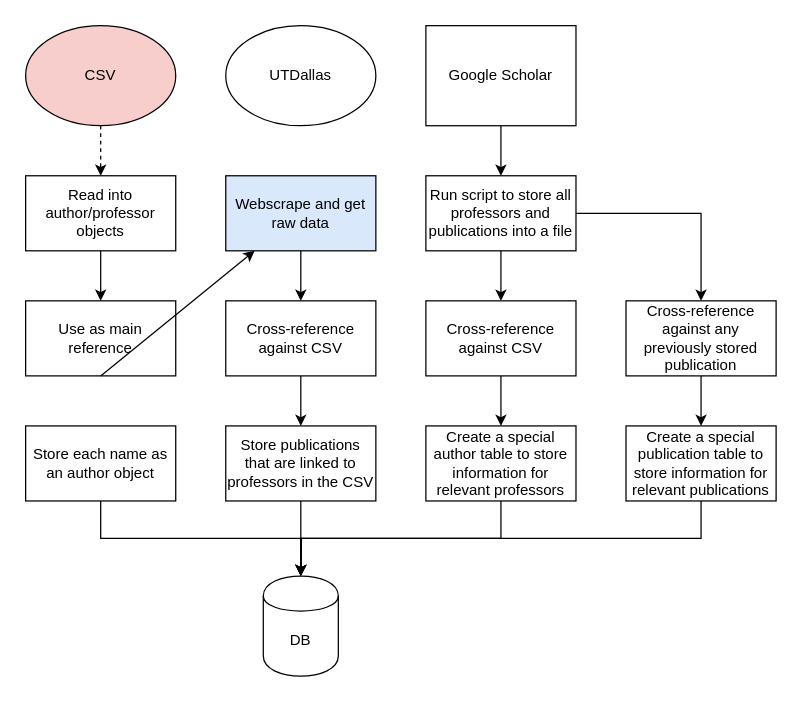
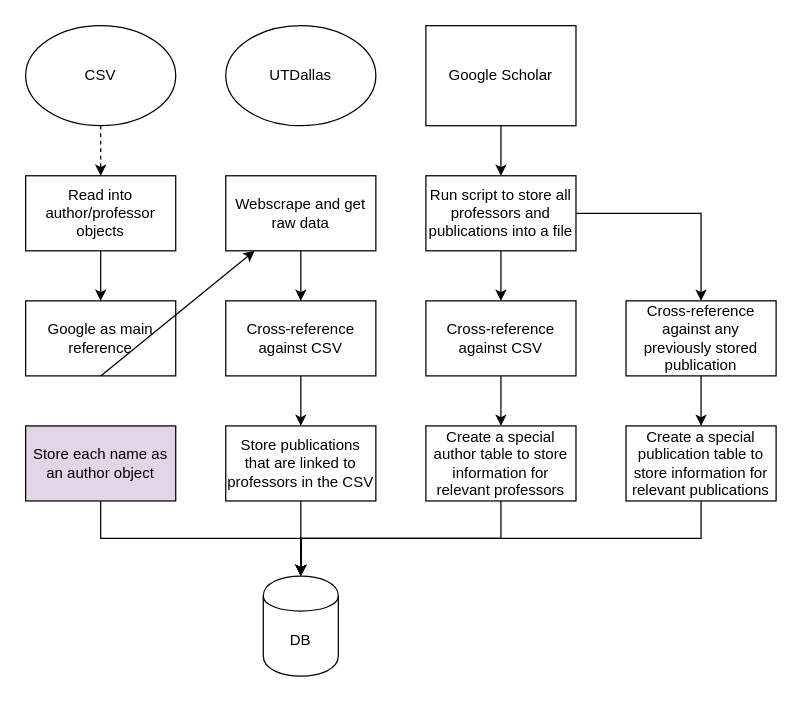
- <mxCell id="2" value="CSV" style="ellipse;whiteSpace=wrap;html=1;fillColor=#f8cecc;" vertex="1" parent="1"><mxGeometry x="20" y="20" width="120" height="80" as="geometry" /></mxCell>
+ <mxCell id="2" value="CSV" style="ellipse;whiteSpace=wrap;html=1;" vertex="1" parent="1"><mxGeometry x="20" y="20" width="120" height="80" as="geometry" /></mxCell>
- <mxCell id="11" value="&lt;span&gt;Webscrape and get raw data&lt;/span&gt;" style="rounded=0;whiteSpace=wrap;html=1;fillColor=#dae8fc;" vertex="1" parent="1"><mxGeometry x="180" y="140" width="120" height="60" as="geometry" /></mxCell>
+ <mxCell id="11" value="&lt;span&gt;Webscrape and get raw data&lt;/span&gt;" style="rounded=0;whiteSpace=wrap;html=1;" vertex="1" parent="1"><mxGeometry x="180" y="140" width="120" height="60" as="geometry" /></mxCell>
- <mxCell id="8" value="Use as main reference" style="rounded=0;whiteSpace=wrap;html=1;" vertex="1" parent="1"><mxGeometry x="20" y="240" width="120" height="60" as="geometry" /></mxCell>
+ <mxCell id="8" value="Google as main reference" style="rounded=0;whiteSpace=wrap;html=1;" vertex="1" parent="1"><mxGeometry x="20" y="240" width="120" height="60" as="geometry" /></mxCell>
- <mxCell id="17" value="Store each name as an author object&lt;br&gt;" style="rounded=0;whiteSpace=wrap;html=1;" vertex="1" parent="1"><mxGeometry x="20" y="340" width="120" height="60" as="geometry" /></mxCell>
+ <mxCell id="17" value="Store each name as an author object&lt;br&gt;" style="rounded=0;whiteSpace=wrap;html=1;fillColor=#e1d5e7;" vertex="1" parent="1"><mxGeometry x="20" y="340" width="120" height="60" as="geometry" /></mxCell>
